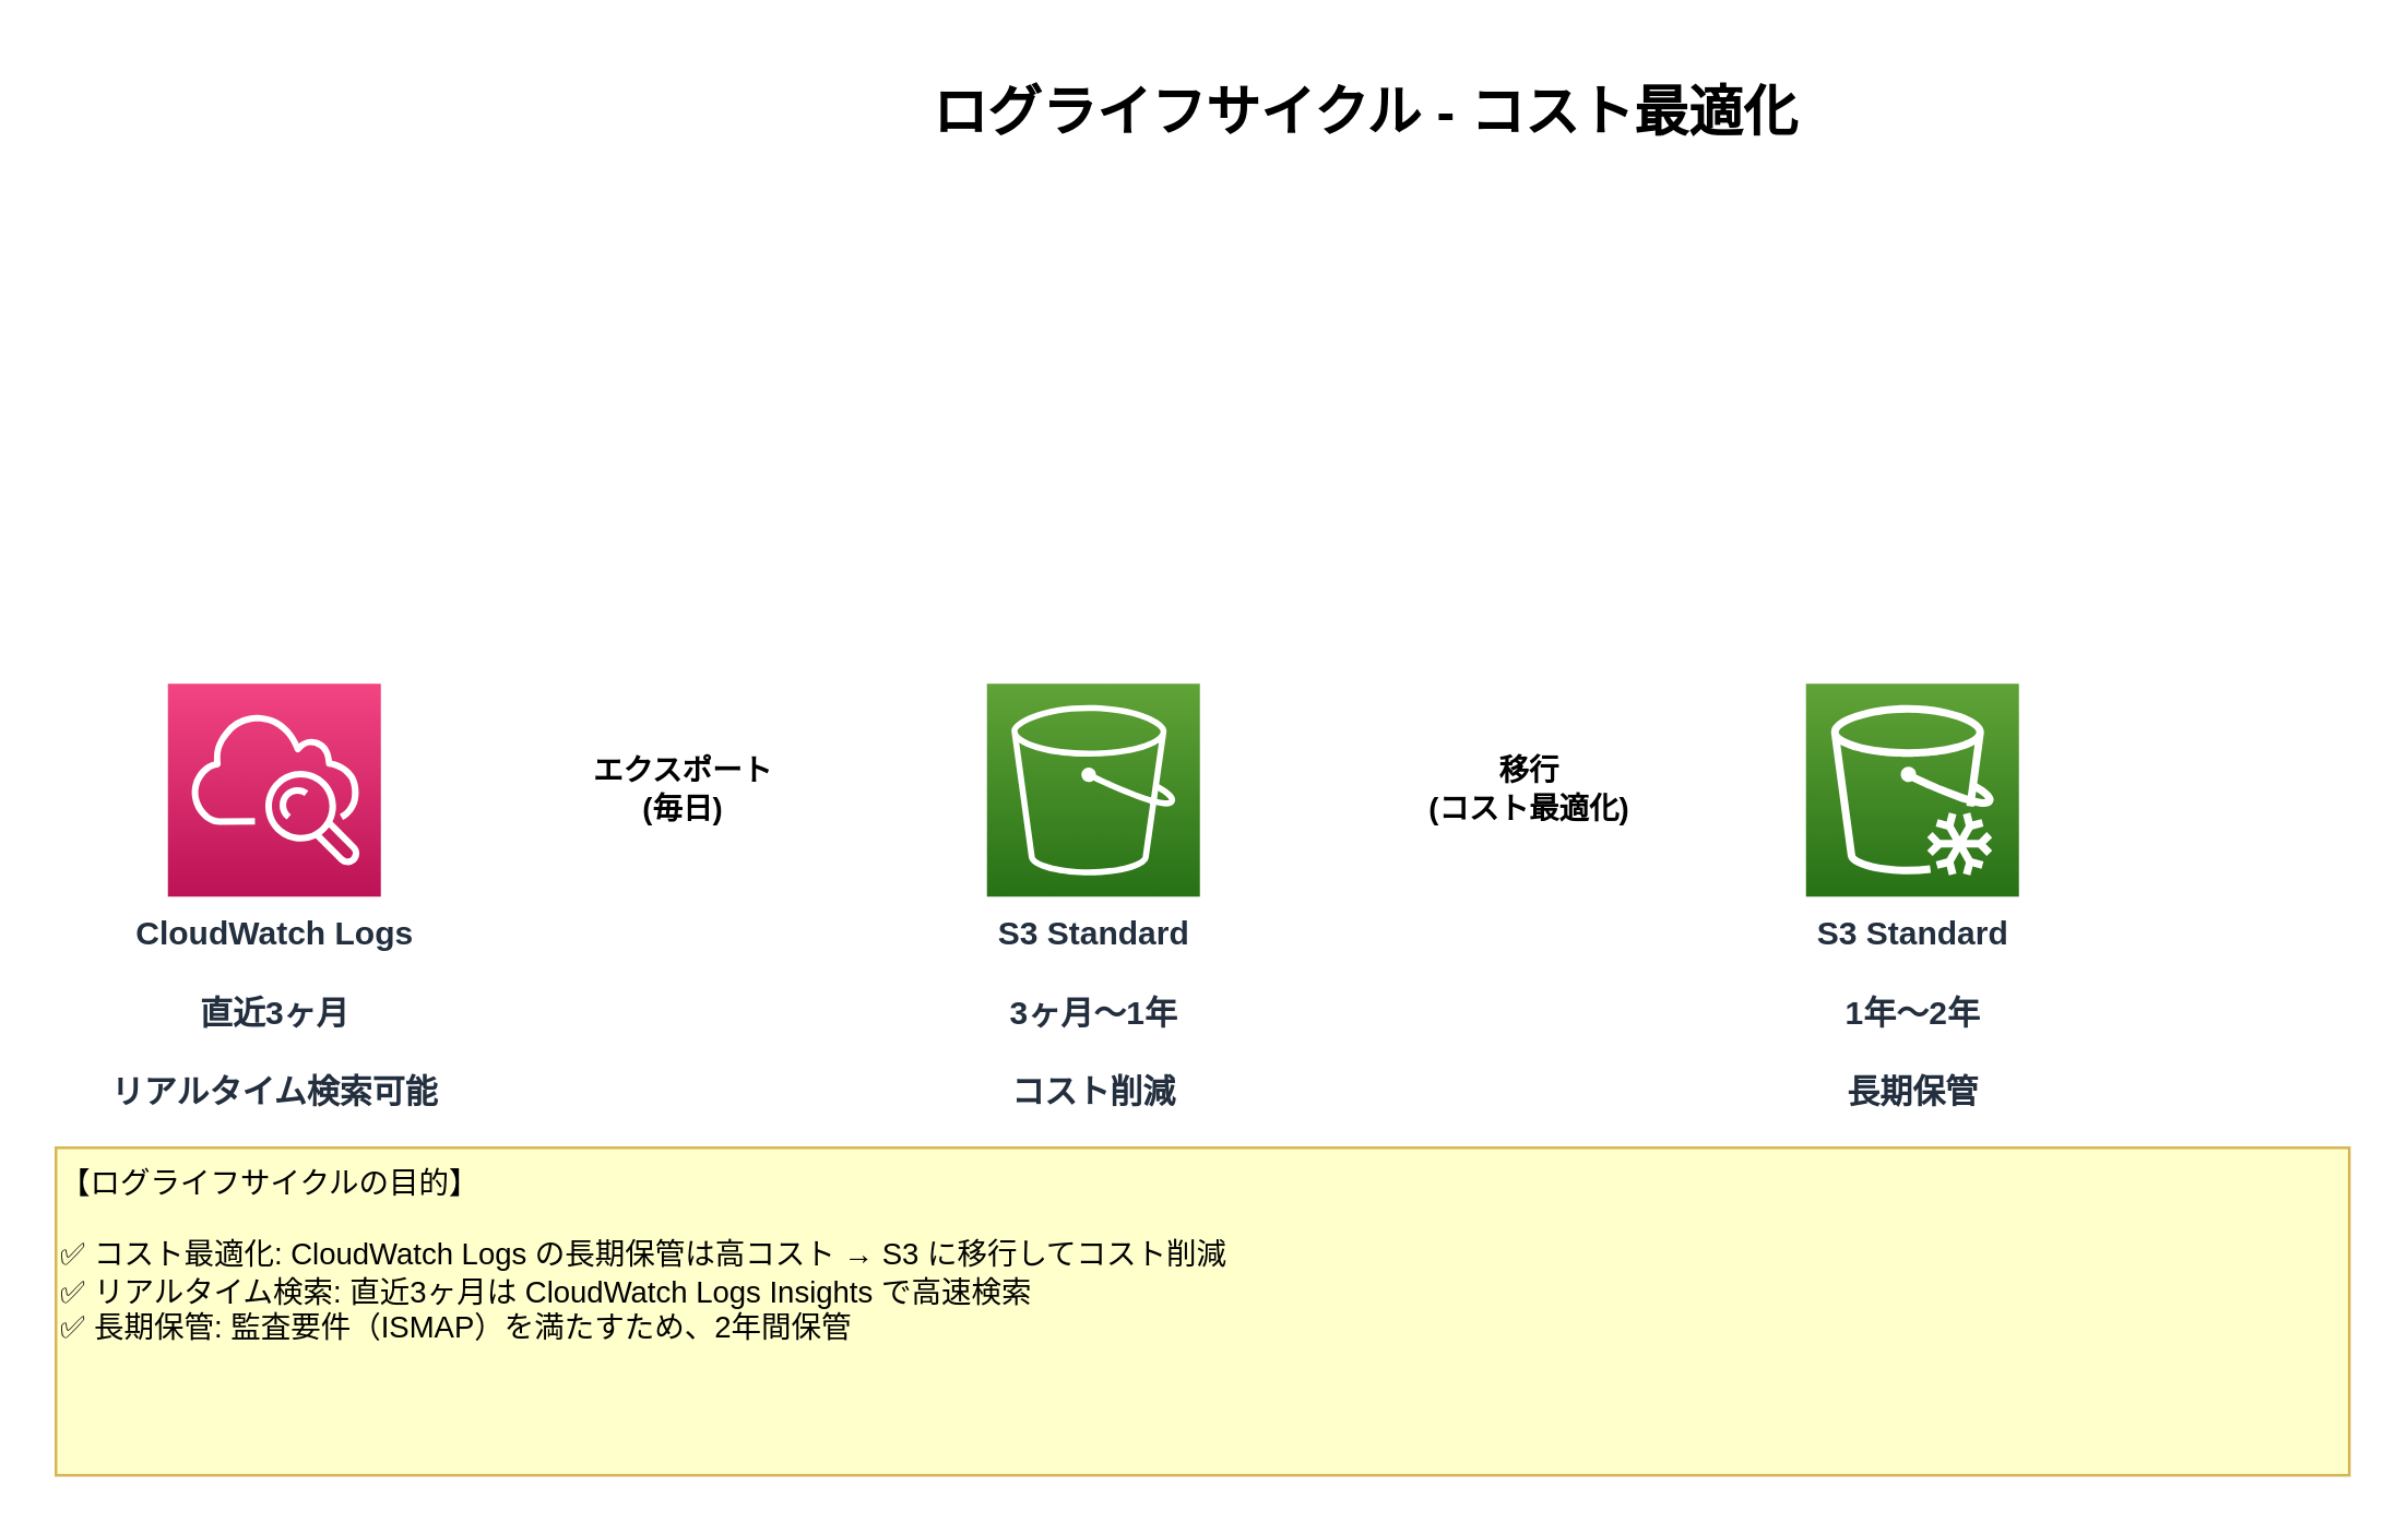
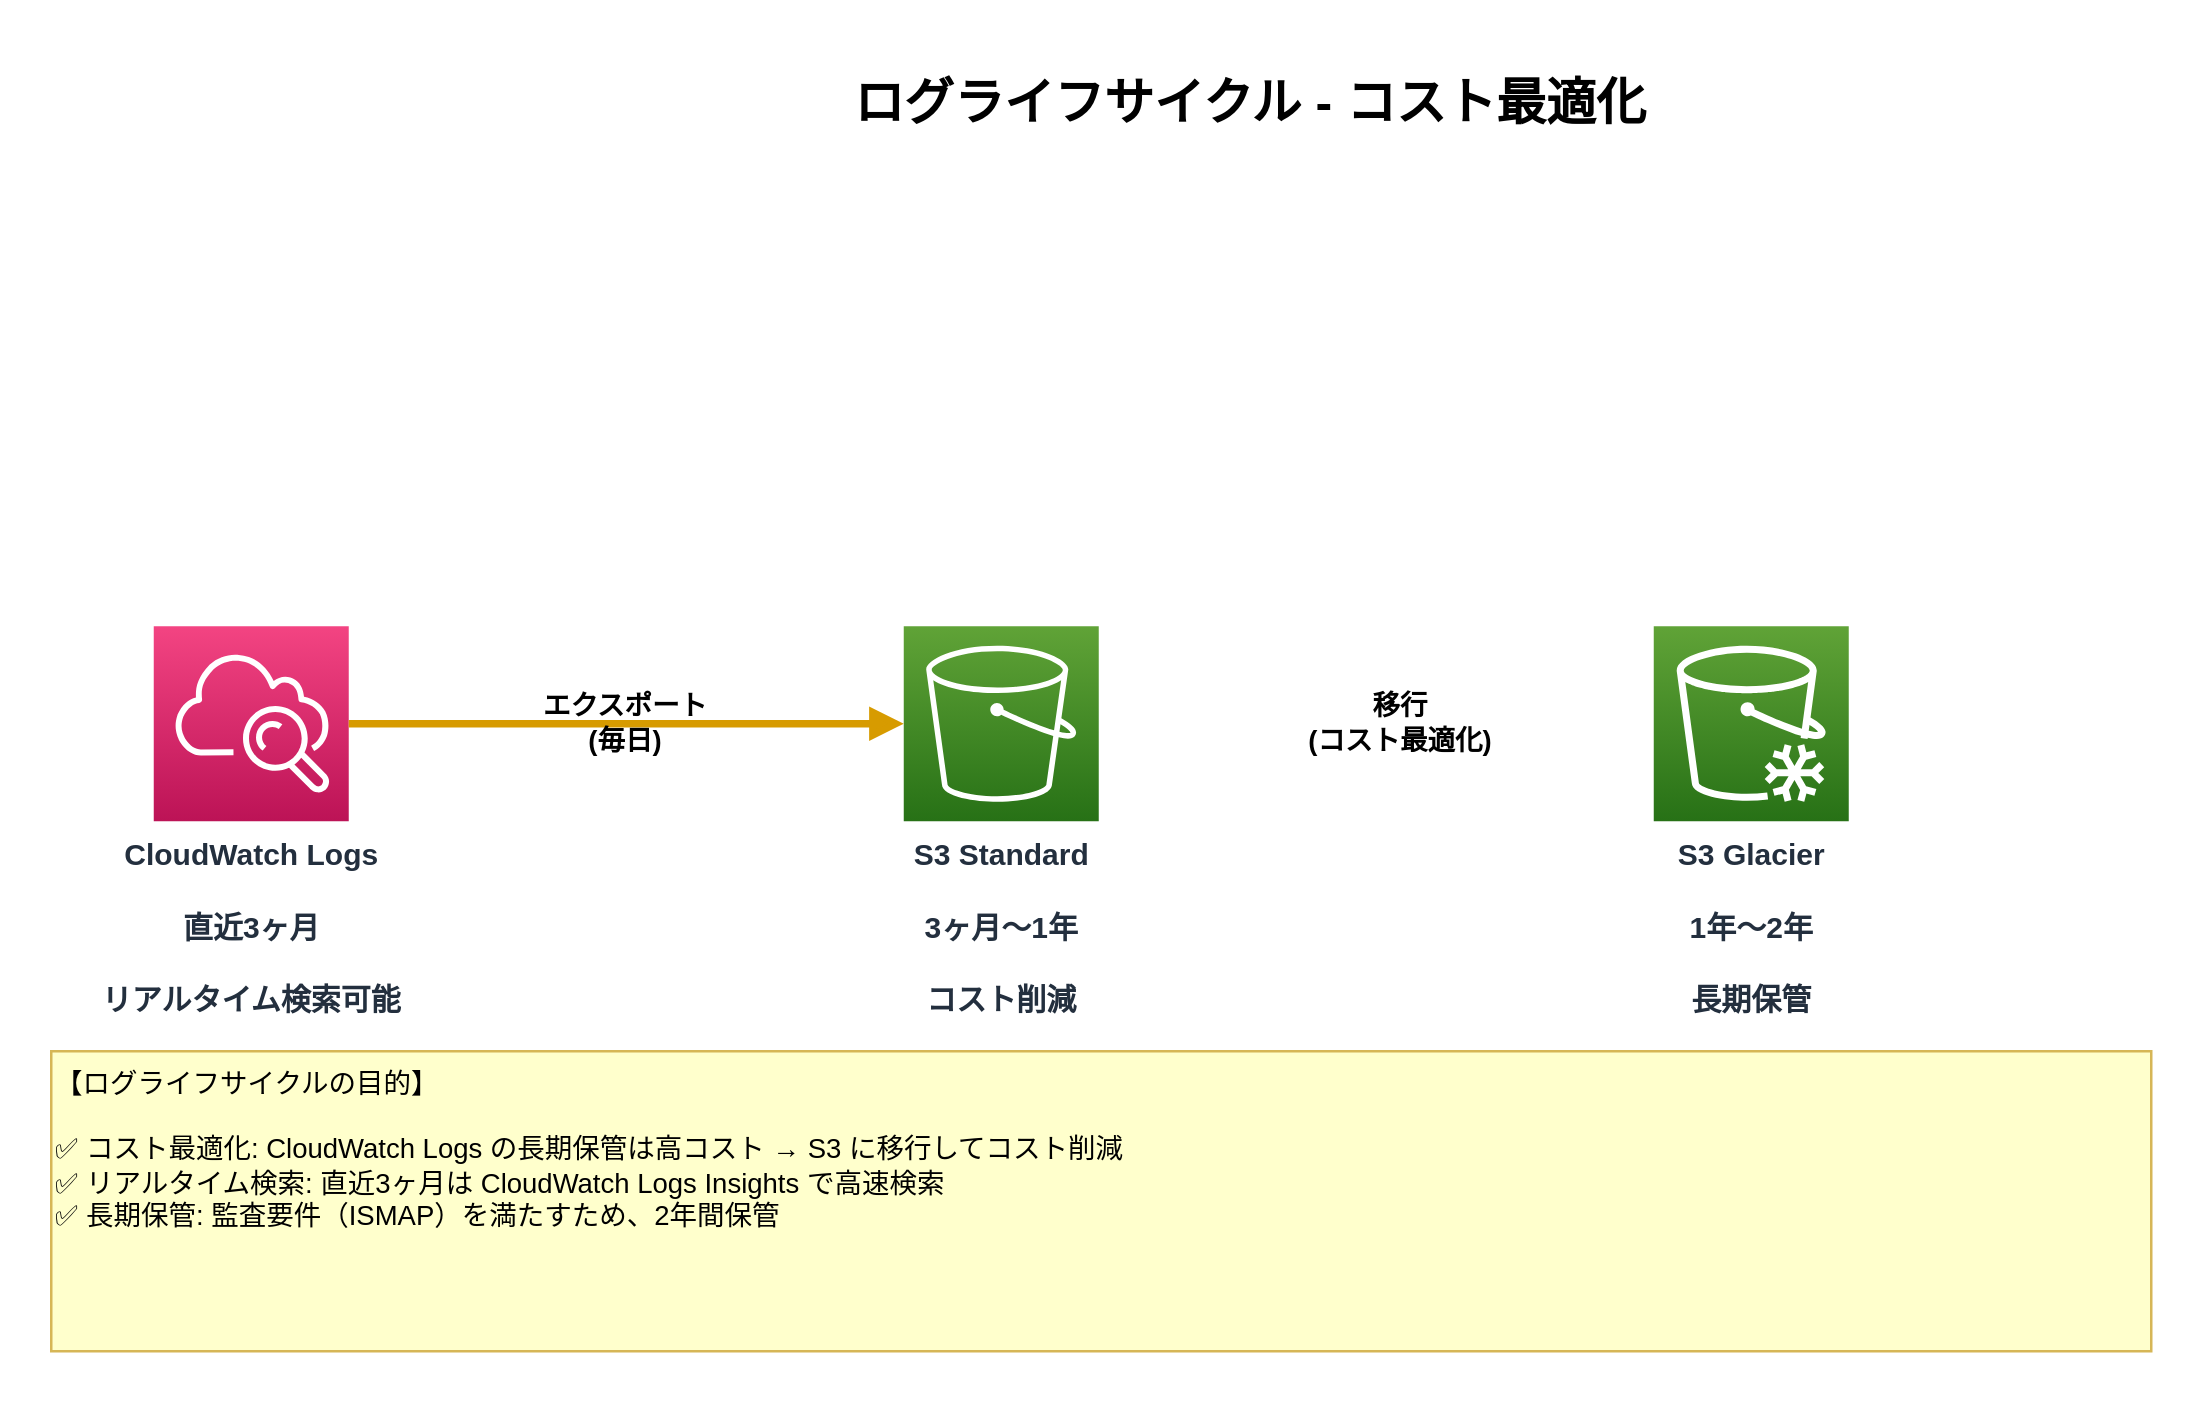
+ <mxCell id="6" style="edgeStyle=orthogonalEdgeStyle;rounded=0;orthogonalLoop=1;jettySize=auto;html=1;strokeWidth=3;endArrow=block;endFill=1;strokeColor=#d79b00;" edge="1" parent="1" source="3" target="4"><mxGeometry relative="1" as="geometry" /></mxCell>
- <mxCell id="5" value="S3 Standard&#10;&#10;1年～2年&#10;&#10;長期保管" style="sketch=0;points=[[0,0,0],[0.25,0,0],[0.5,0,0],[0.75,0,0],[1,0,0],[0,1,0],[0.25,1,0],[0.5,1,0],[0.75,1,0],[1,1,0],[0,0.25,0],[0,0.5,0],[0,0.75,0],[1,0.25,0],[1,0.5,0],[1,0.75,0]];outlineConnect=0;fontColor=#232F3E;gradientColor=#60A337;gradientDirection=north;fillColor=#277116;strokeColor=#ffffff;dashed=0;verticalLabelPosition=bottom;verticalAlign=top;align=center;html=1;fontSize=12;fontStyle=1;aspect=fixed;shape=mxgraph.aws4.resourceIcon;resIcon=mxgraph.aws4.glacier;" vertex="1" parent="1"><mxGeometry x="661" y="250" width="78" height="78" as="geometry" /></mxCell>
+ <mxCell id="5" value="S3 Glacier&#10;&#10;1年～2年&#10;&#10;長期保管" style="sketch=0;points=[[0,0,0],[0.25,0,0],[0.5,0,0],[0.75,0,0],[1,0,0],[0,1,0],[0.25,1,0],[0.5,1,0],[0.75,1,0],[1,1,0],[0,0.25,0],[0,0.5,0],[0,0.75,0],[1,0.25,0],[1,0.5,0],[1,0.75,0]];outlineConnect=0;fontColor=#232F3E;gradientColor=#60A337;gradientDirection=north;fillColor=#277116;strokeColor=#ffffff;dashed=0;verticalLabelPosition=bottom;verticalAlign=top;align=center;html=1;fontSize=12;fontStyle=1;aspect=fixed;shape=mxgraph.aws4.resourceIcon;resIcon=mxgraph.aws4.glacier;" vertex="1" parent="1"><mxGeometry x="661" y="250" width="78" height="78" as="geometry" /></mxCell>
